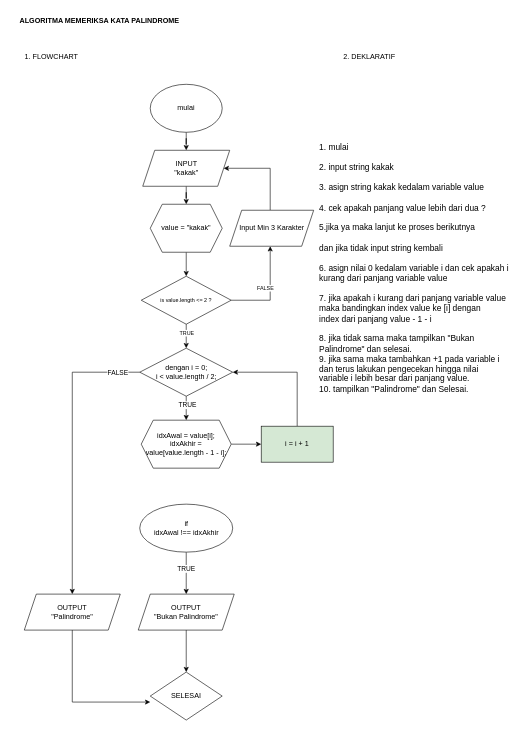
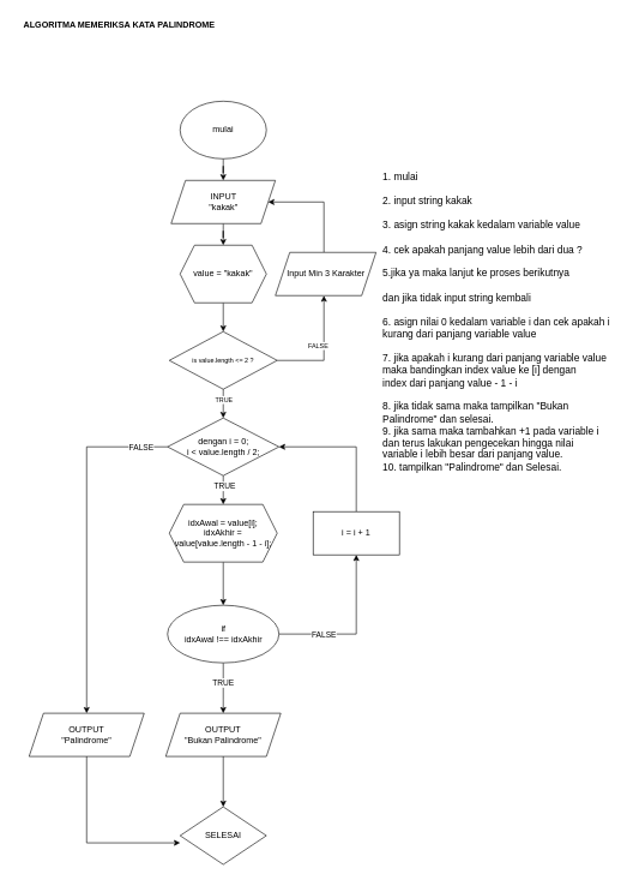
- <mxCell id="3" value="1. FLOWCHART" style="text;html=1;align=center;verticalAlign=middle;resizable=0;points=[];autosize=1;strokeColor=none;fillColor=none;" vertex="1" parent="1"><mxGeometry x="30" y="80" width="110" height="30" as="geometry" /></mxCell>
- <mxCell id="34" value="2. DEKLARATIF" style="text;html=1;align=center;verticalAlign=middle;resizable=0;points=[];autosize=1;strokeColor=none;fillColor=none;" vertex="1" parent="1"><mxGeometry x="560" y="80" width="110" height="30" as="geometry" /></mxCell>
- <mxCell id="20" style="edgeStyle=orthogonalEdgeStyle;rounded=0;orthogonalLoop=1;jettySize=auto;html=1;" edge="1" parent="1" source="21" target="28"><mxGeometry relative="1" as="geometry" /></mxCell>
+ <mxCell id="20" style="edgeStyle=orthogonalEdgeStyle;rounded=0;orthogonalLoop=1;jettySize=auto;html=1;entryX=0.5;entryY=0;entryDx=0;entryDy=0;" edge="1" parent="1" source="21" target="26"><mxGeometry relative="1" as="geometry" /></mxCell>
- <mxCell id="28" value="i = i + 1" style="rounded=0;whiteSpace=wrap;html=1;fillColor=#d5e8d4;" vertex="1" parent="1"><mxGeometry x="435" y="710" width="120" height="60" as="geometry" /></mxCell>
+ <mxCell id="28" value="i = i + 1" style="rounded=0;whiteSpace=wrap;html=1;" vertex="1" parent="1"><mxGeometry x="435" y="710" width="120" height="60" as="geometry" /></mxCell>
+ <mxCell id="24" style="edgeStyle=orthogonalEdgeStyle;rounded=0;orthogonalLoop=1;jettySize=auto;html=1;entryX=0.5;entryY=1;entryDx=0;entryDy=0;" edge="1" parent="1" source="26" target="28"><mxGeometry relative="1" as="geometry" /></mxCell>
+ <mxCell id="25" value="FALSE" style="edgeLabel;html=1;align=center;verticalAlign=middle;resizable=0;points=[];" connectable="0" vertex="1" parent="24"><mxGeometry x="-0.32" y="-4" relative="1" as="geometry"><mxPoint x="-12" y="-4" as="offset" /></mxGeometry></mxCell>
